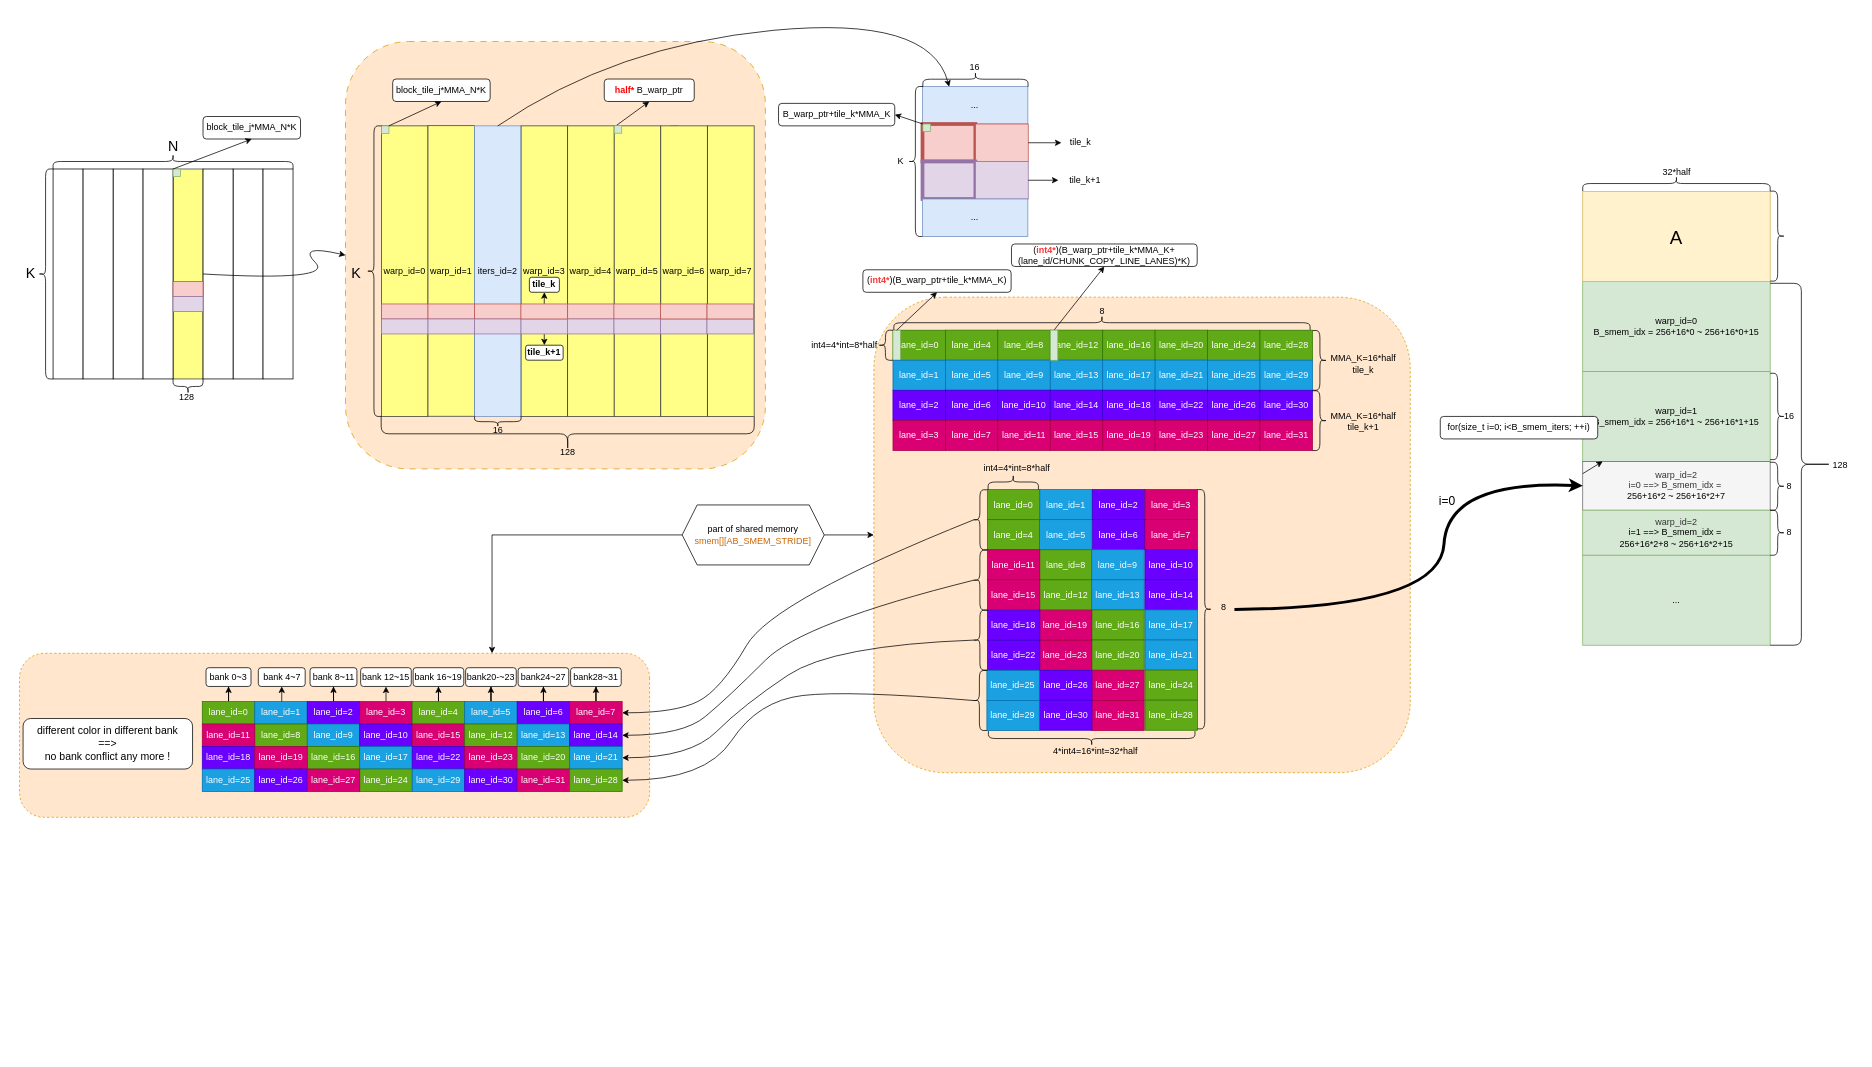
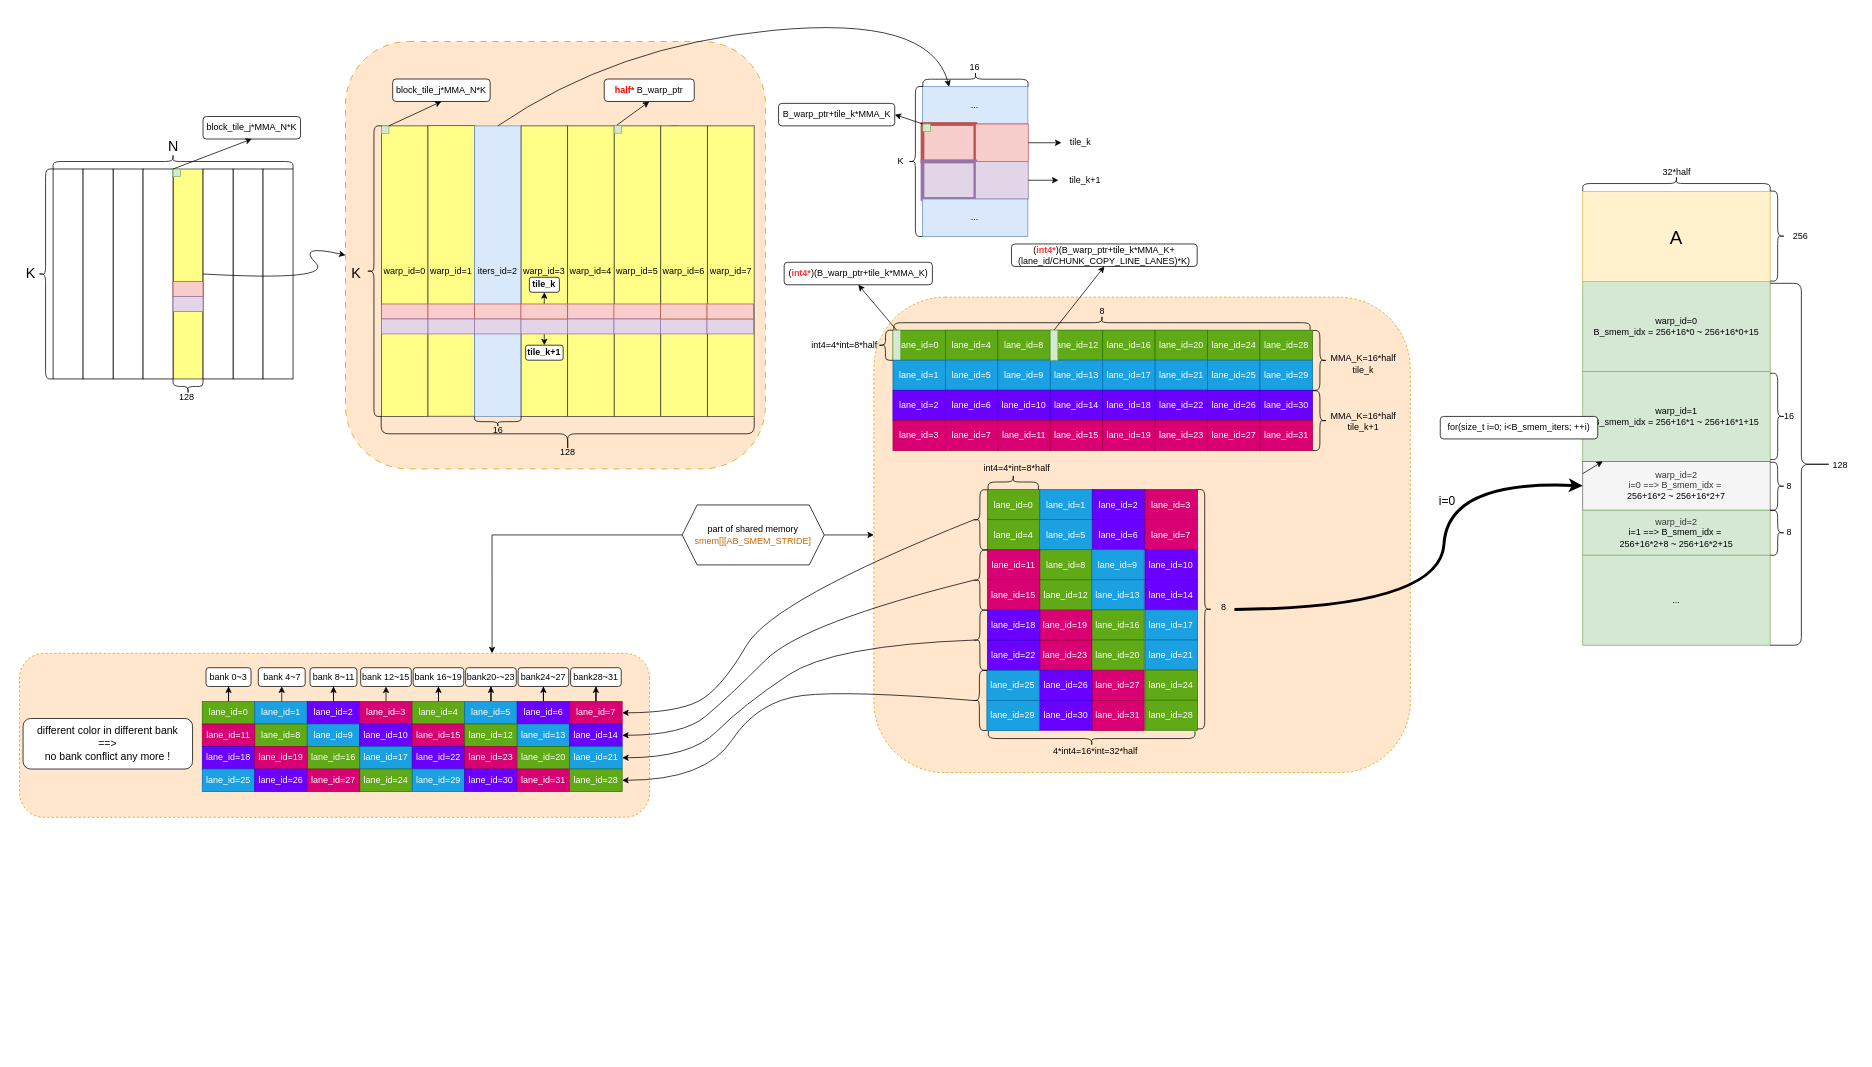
+ <mxCell id="76" value="256" style="text;html=1;align=center;verticalAlign=middle;resizable=0;points=[];autosize=1;strokeColor=none;fillColor=none;" parent="1" vertex="1"><mxGeometry x="2380" y="299.88" width="40" height="30" as="geometry" /></mxCell>
- <mxCell id="64" value="&lt;span style=&quot;text-wrap: nowrap; background-color: initial;&quot;&gt;(&lt;b&gt;&lt;font color=&quot;#ff3333&quot;&gt;int4*&lt;/font&gt;&lt;/b&gt;)(B_warp_ptr+tile_k*MMA_K)&lt;/span&gt;" style="rounded=1;whiteSpace=wrap;html=1;" parent="1" vertex="1"><mxGeometry x="1150" y="359.3" width="197.69" height="30" as="geometry" /></mxCell>
+ <mxCell id="64" value="&lt;span style=&quot;text-wrap: nowrap; background-color: initial;&quot;&gt;(&lt;b&gt;&lt;font color=&quot;#ff3333&quot;&gt;int4*&lt;/font&gt;&lt;/b&gt;)(B_warp_ptr+tile_k*MMA_K)&lt;/span&gt;" style="rounded=1;whiteSpace=wrap;html=1;" parent="1" vertex="1"><mxGeometry x="1045" y="349.3" width="197.69" height="30" as="geometry" /></mxCell>
